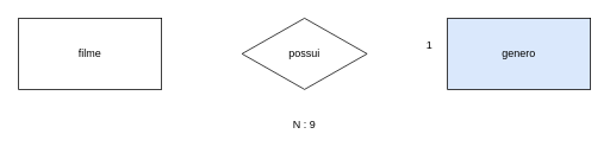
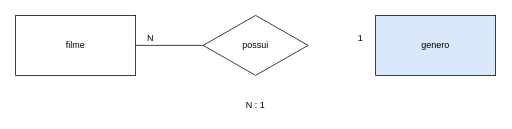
+ <mxCell id="8" value="N" style="text;html=1;strokeColor=none;fillColor=none;align=center;verticalAlign=middle;whiteSpace=wrap;rounded=0;" parent="1" vertex="1"><mxGeometry x="180" y="40" width="40" height="20" as="geometry" /></mxCell>
+ <mxCell id="2" style="edgeStyle=orthogonalEdgeStyle;rounded=0;orthogonalLoop=1;jettySize=auto;html=1;entryX=0;entryY=0.5;entryDx=0;entryDy=0;endArrow=none;endFill=0;strokeWidth=1;" parent="1" source="3" target="5" edge="1"><mxGeometry relative="1" as="geometry" /></mxCell>
- <mxCell id="6" value="N : 9" style="text;html=1;strokeColor=none;fillColor=none;align=center;verticalAlign=middle;whiteSpace=wrap;rounded=0;" parent="1" vertex="1"><mxGeometry x="320" y="130" width="40" height="20" as="geometry" /></mxCell>
+ <mxCell id="6" value="N : 1" style="text;html=1;strokeColor=none;fillColor=none;align=center;verticalAlign=middle;whiteSpace=wrap;rounded=0;" parent="1" vertex="1"><mxGeometry x="320" y="130" width="40" height="20" as="geometry" /></mxCell>
